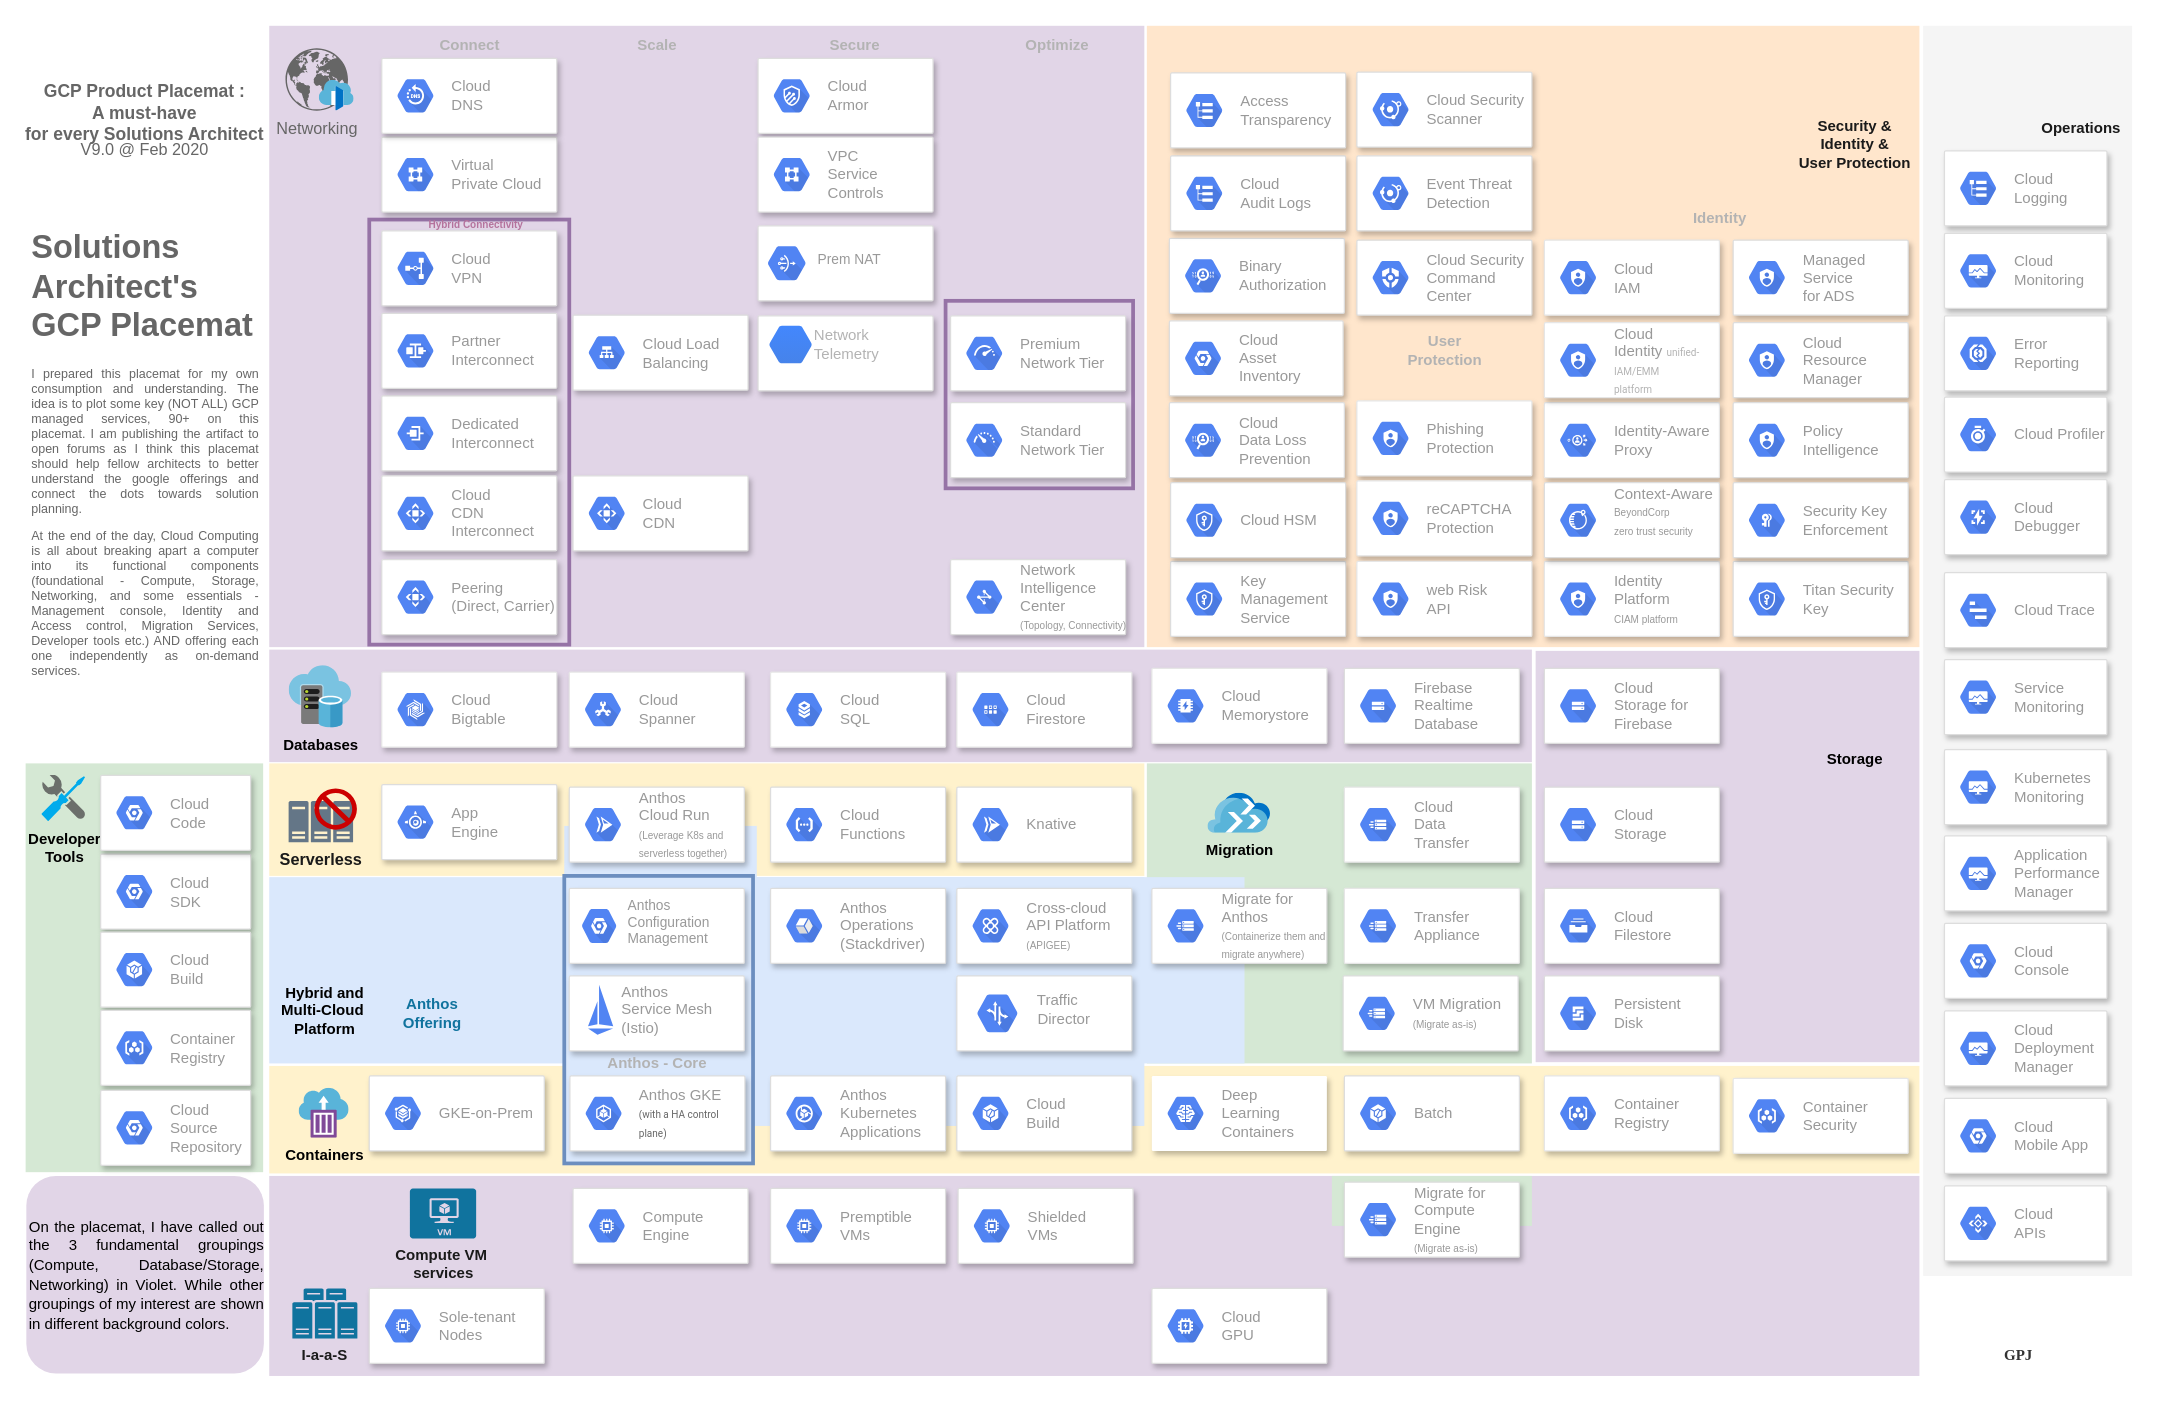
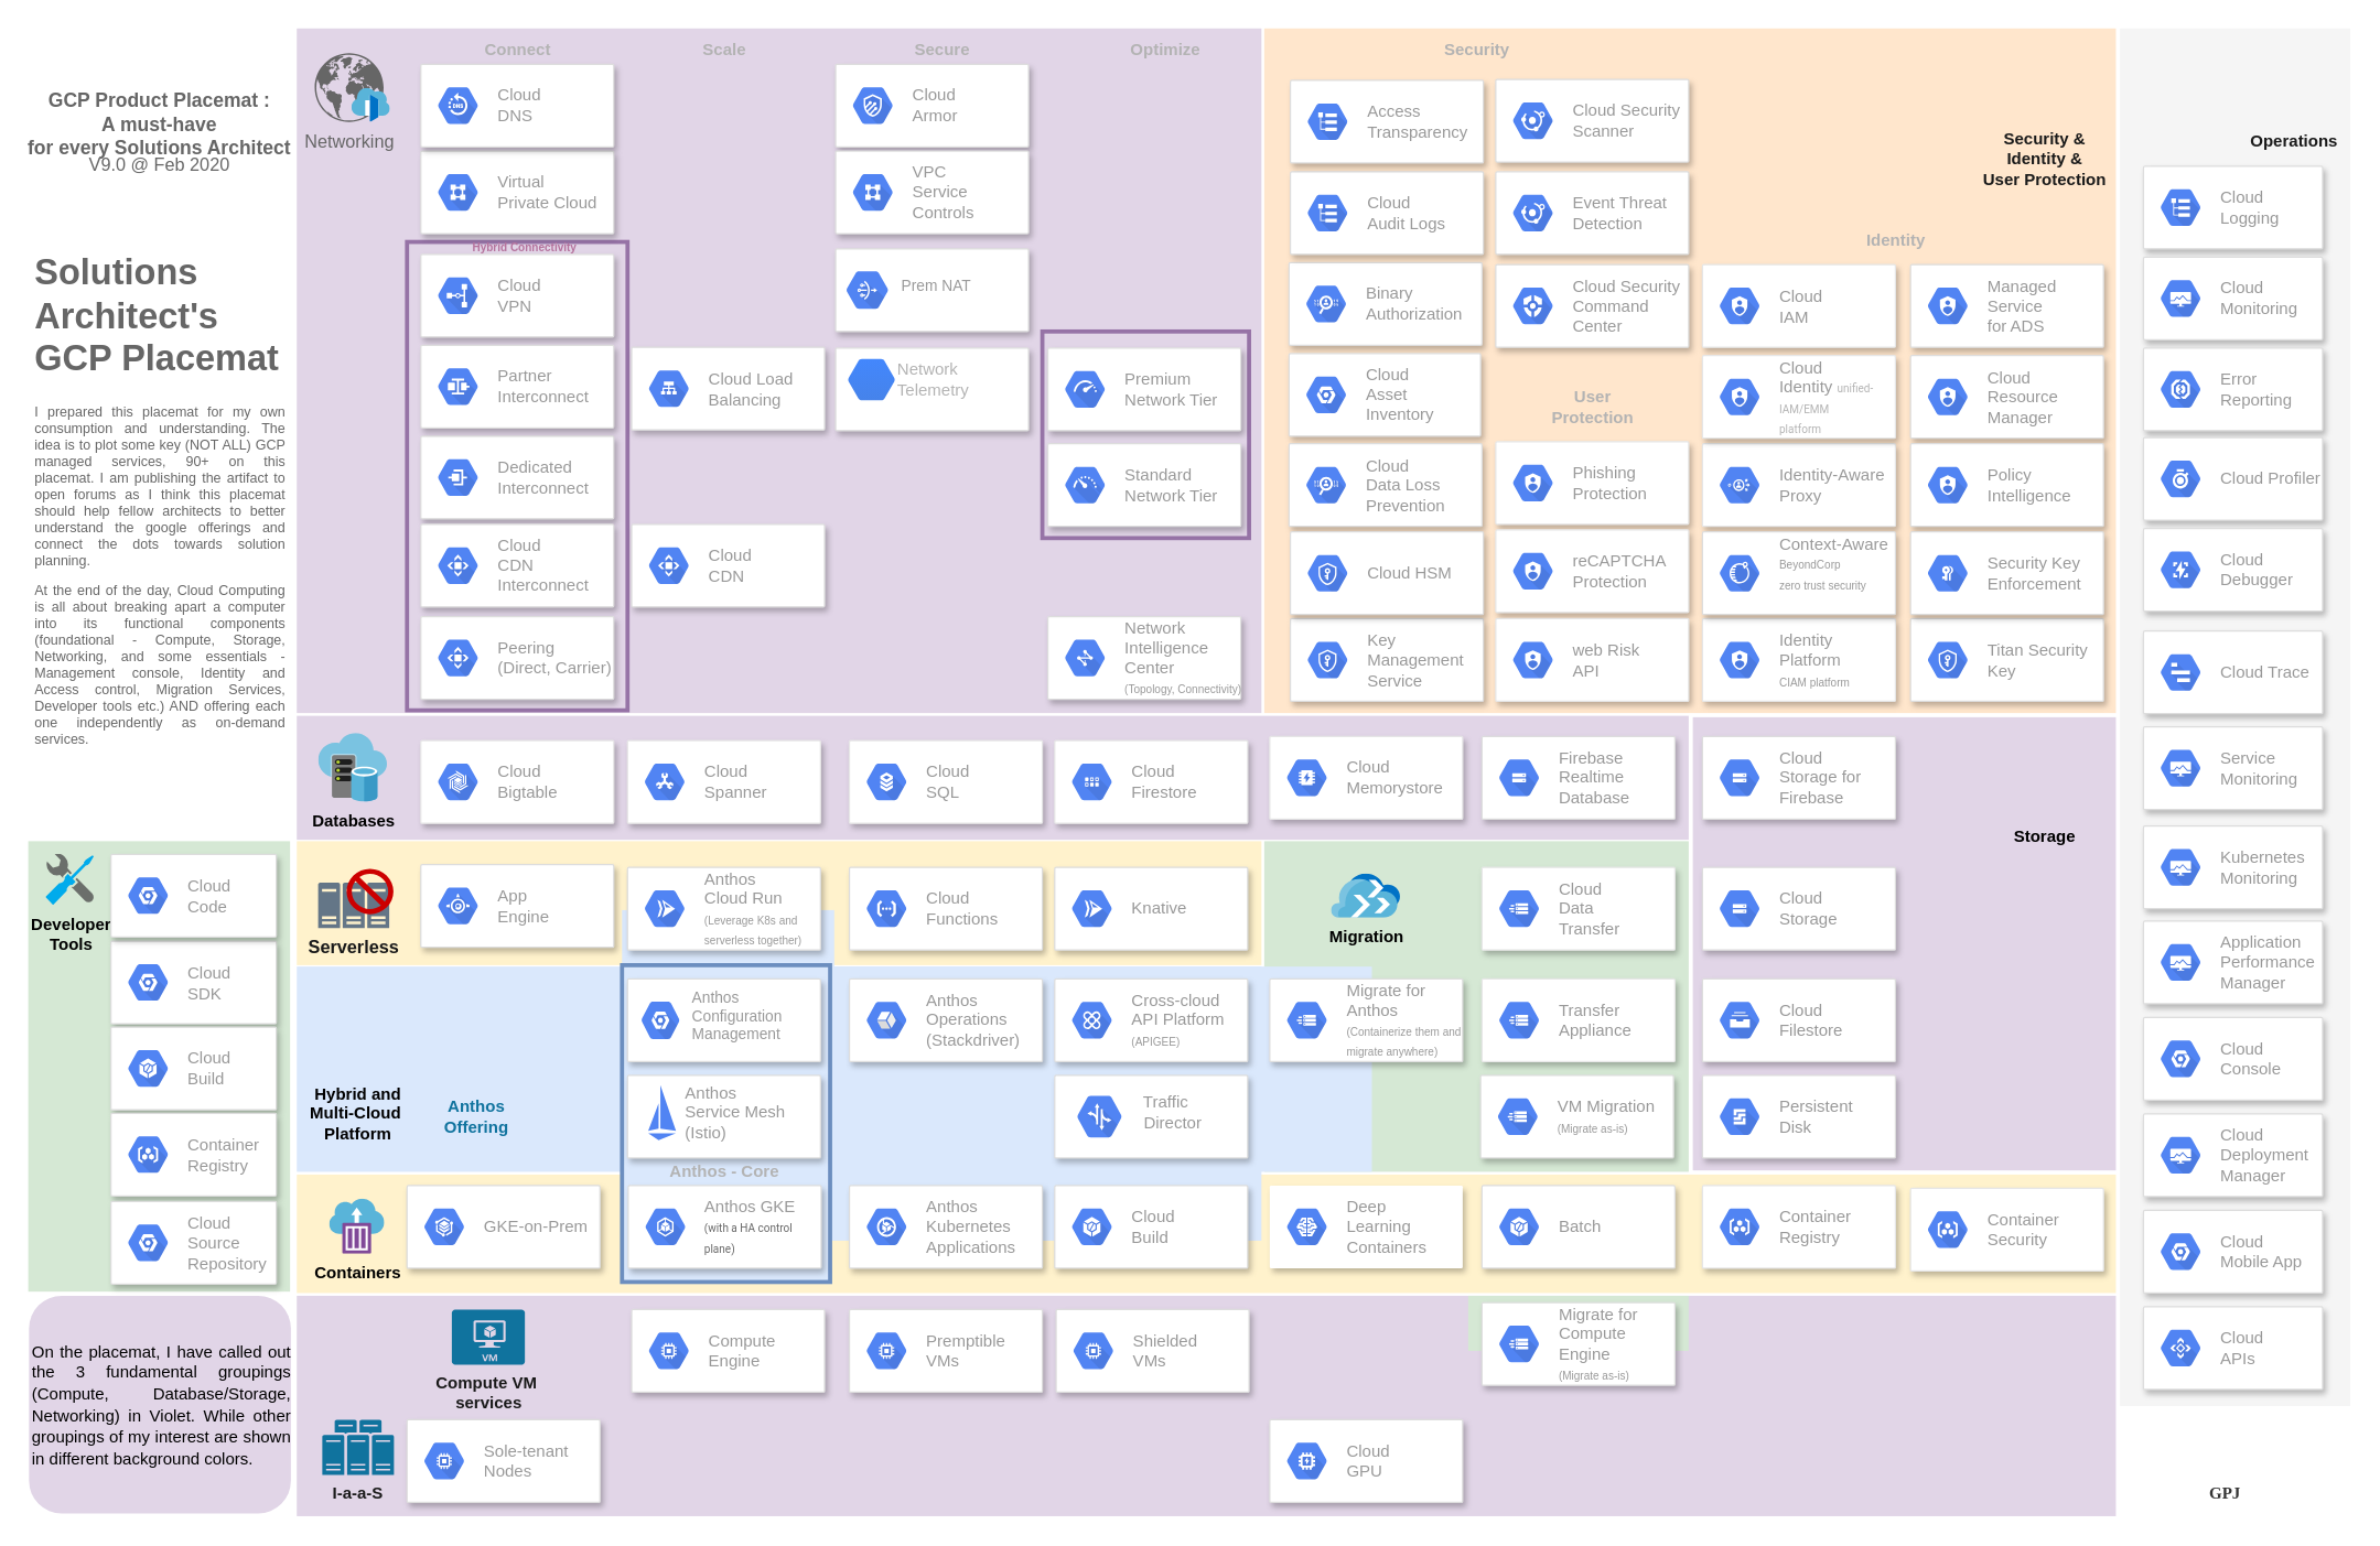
+ <mxCell id="227" value="Security" style="text;html=1;align=center;verticalAlign=middle;resizable=0;points=[];autosize=1;fontColor=#B3B3B3;fontStyle=1" parent="1" vertex="1"><mxGeometry x="1040.87" y="26" width="60" height="20" as="geometry" /></mxCell>
- <mxCell id="228" value="User&lt;br&gt;Protection" style="text;html=1;align=center;verticalAlign=middle;resizable=0;points=[];autosize=1;fontColor=#B3B3B3;fontStyle=1" parent="1" vertex="1"><mxGeometry x="1114.87" y="265" width="80" height="30" as="geometry" /></mxCell>
+ <mxCell id="228" value="User&lt;br&gt;Protection" style="text;html=1;align=center;verticalAlign=middle;resizable=0;points=[];autosize=1;fontColor=#B3B3B3;fontStyle=1" parent="1" vertex="1"><mxGeometry x="1114.87" y="280" width="80" height="30" as="geometry" /></mxCell>
